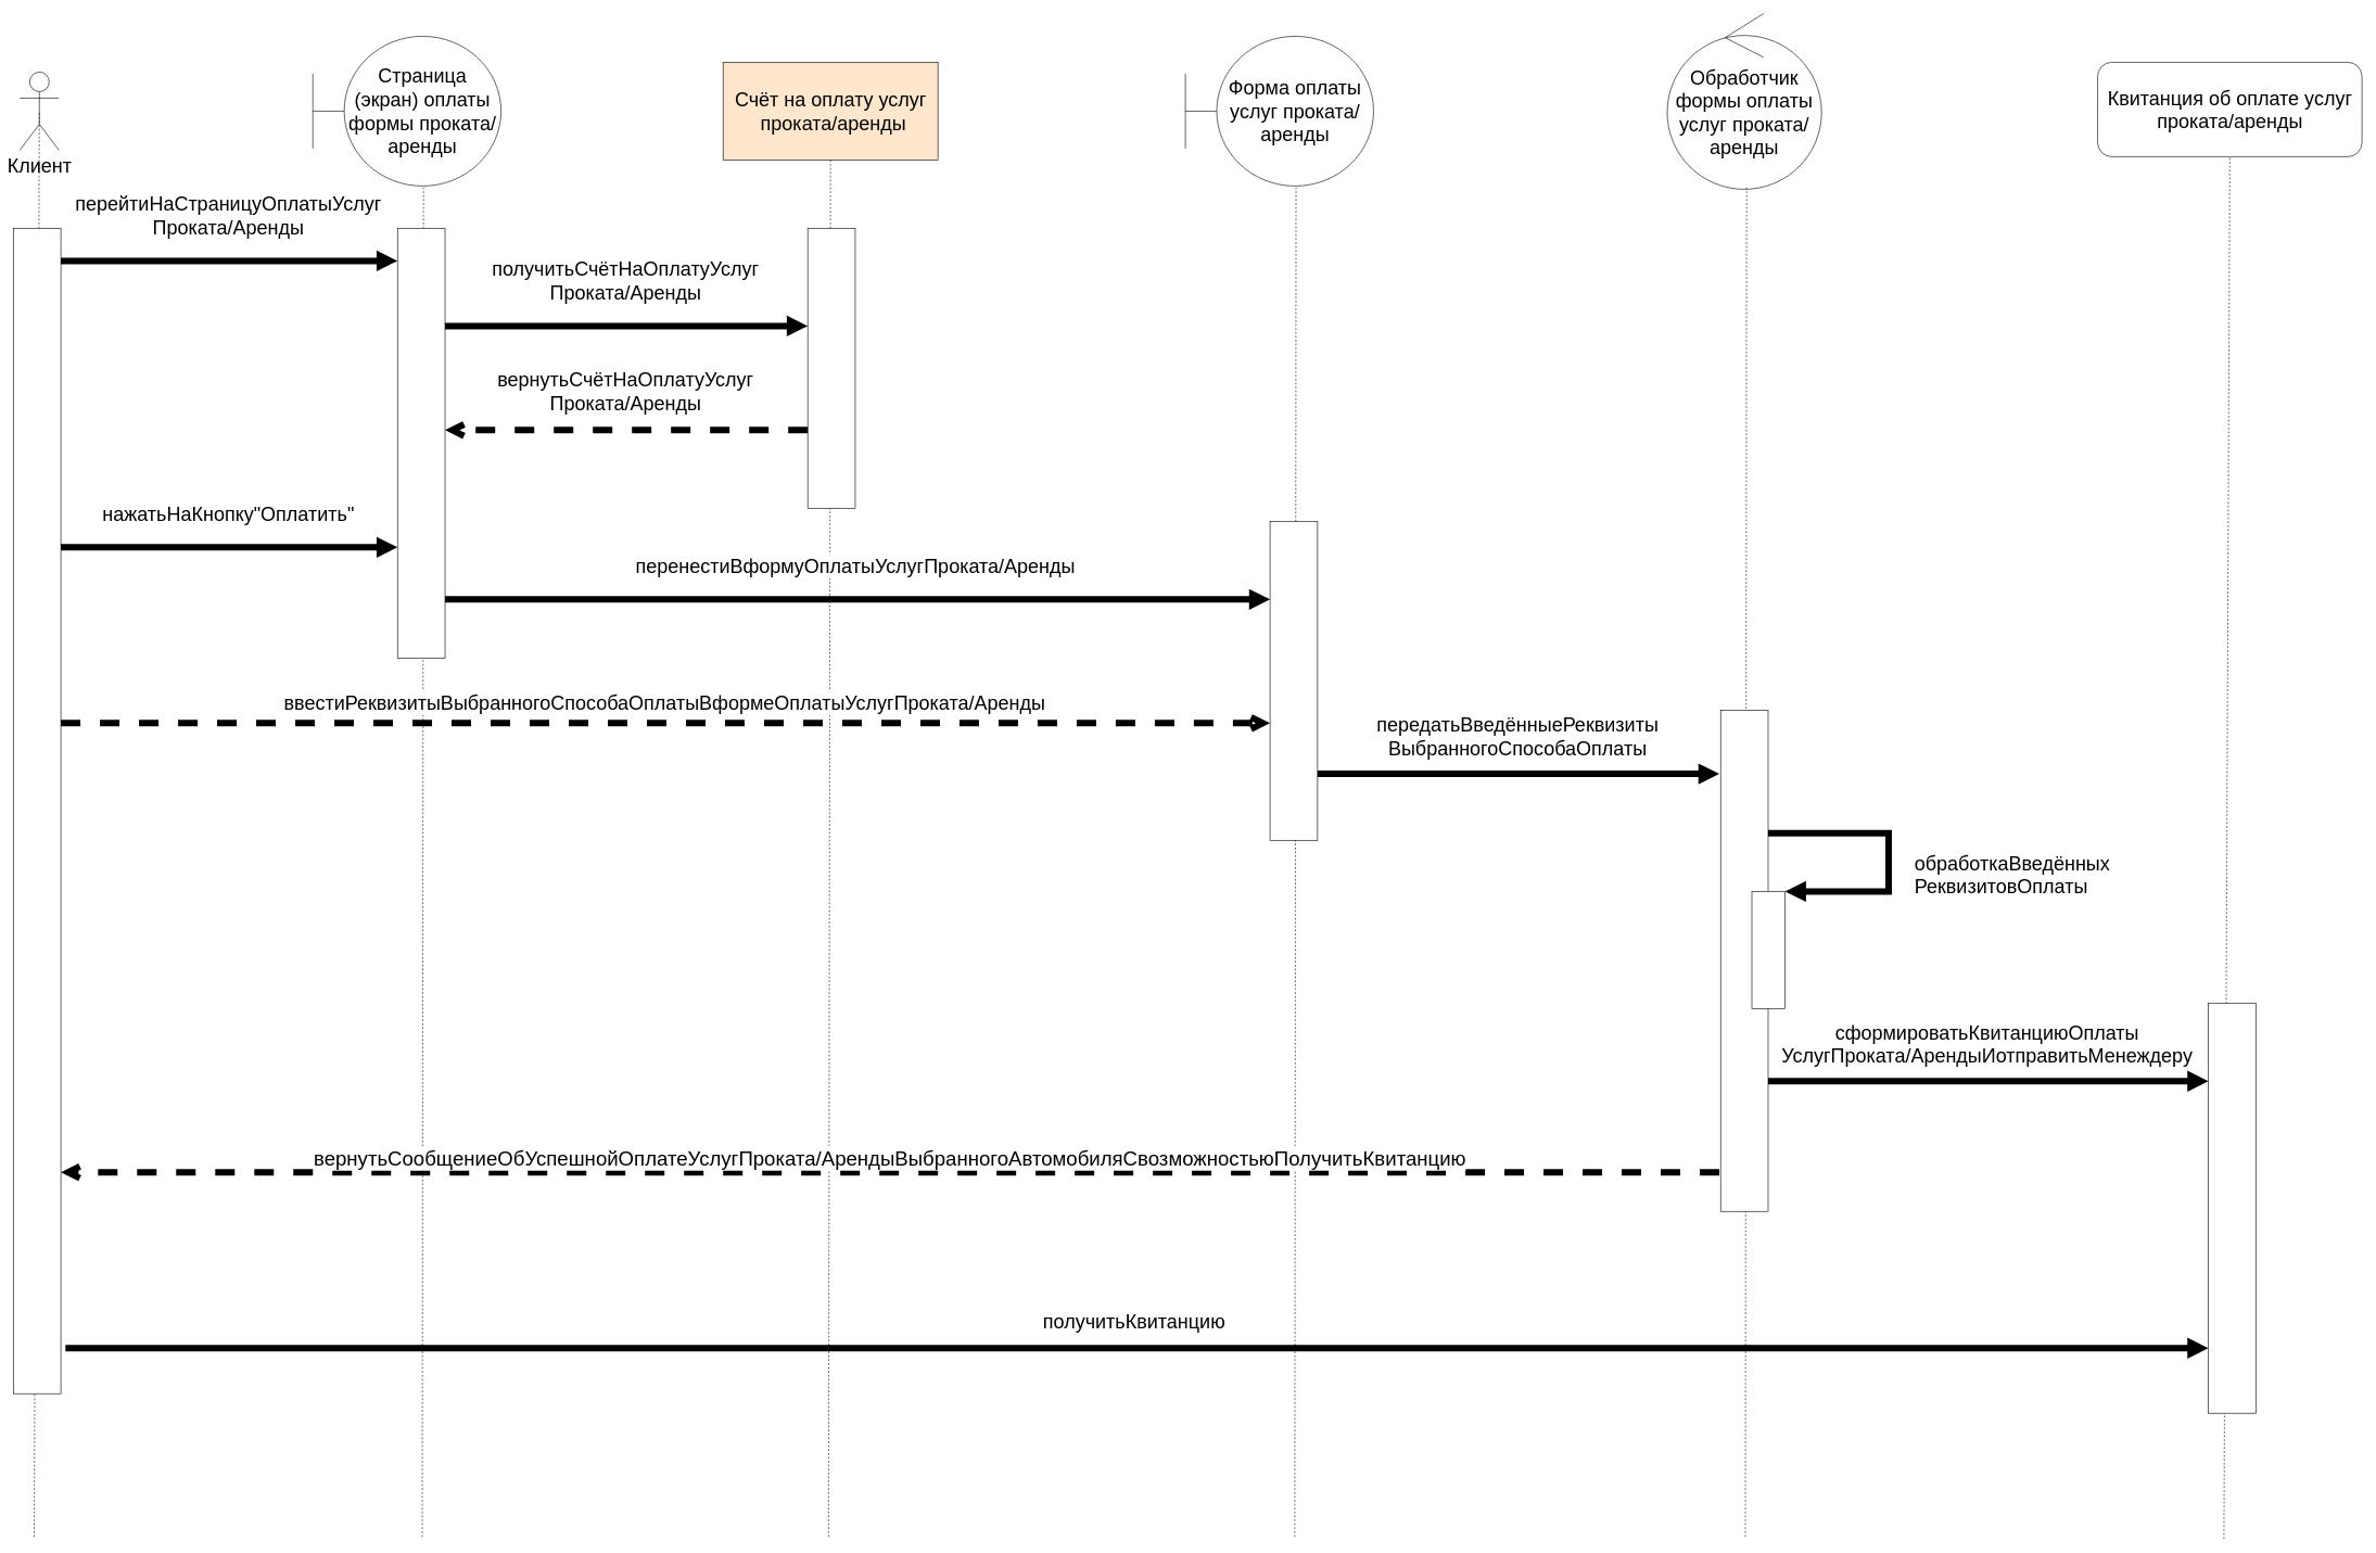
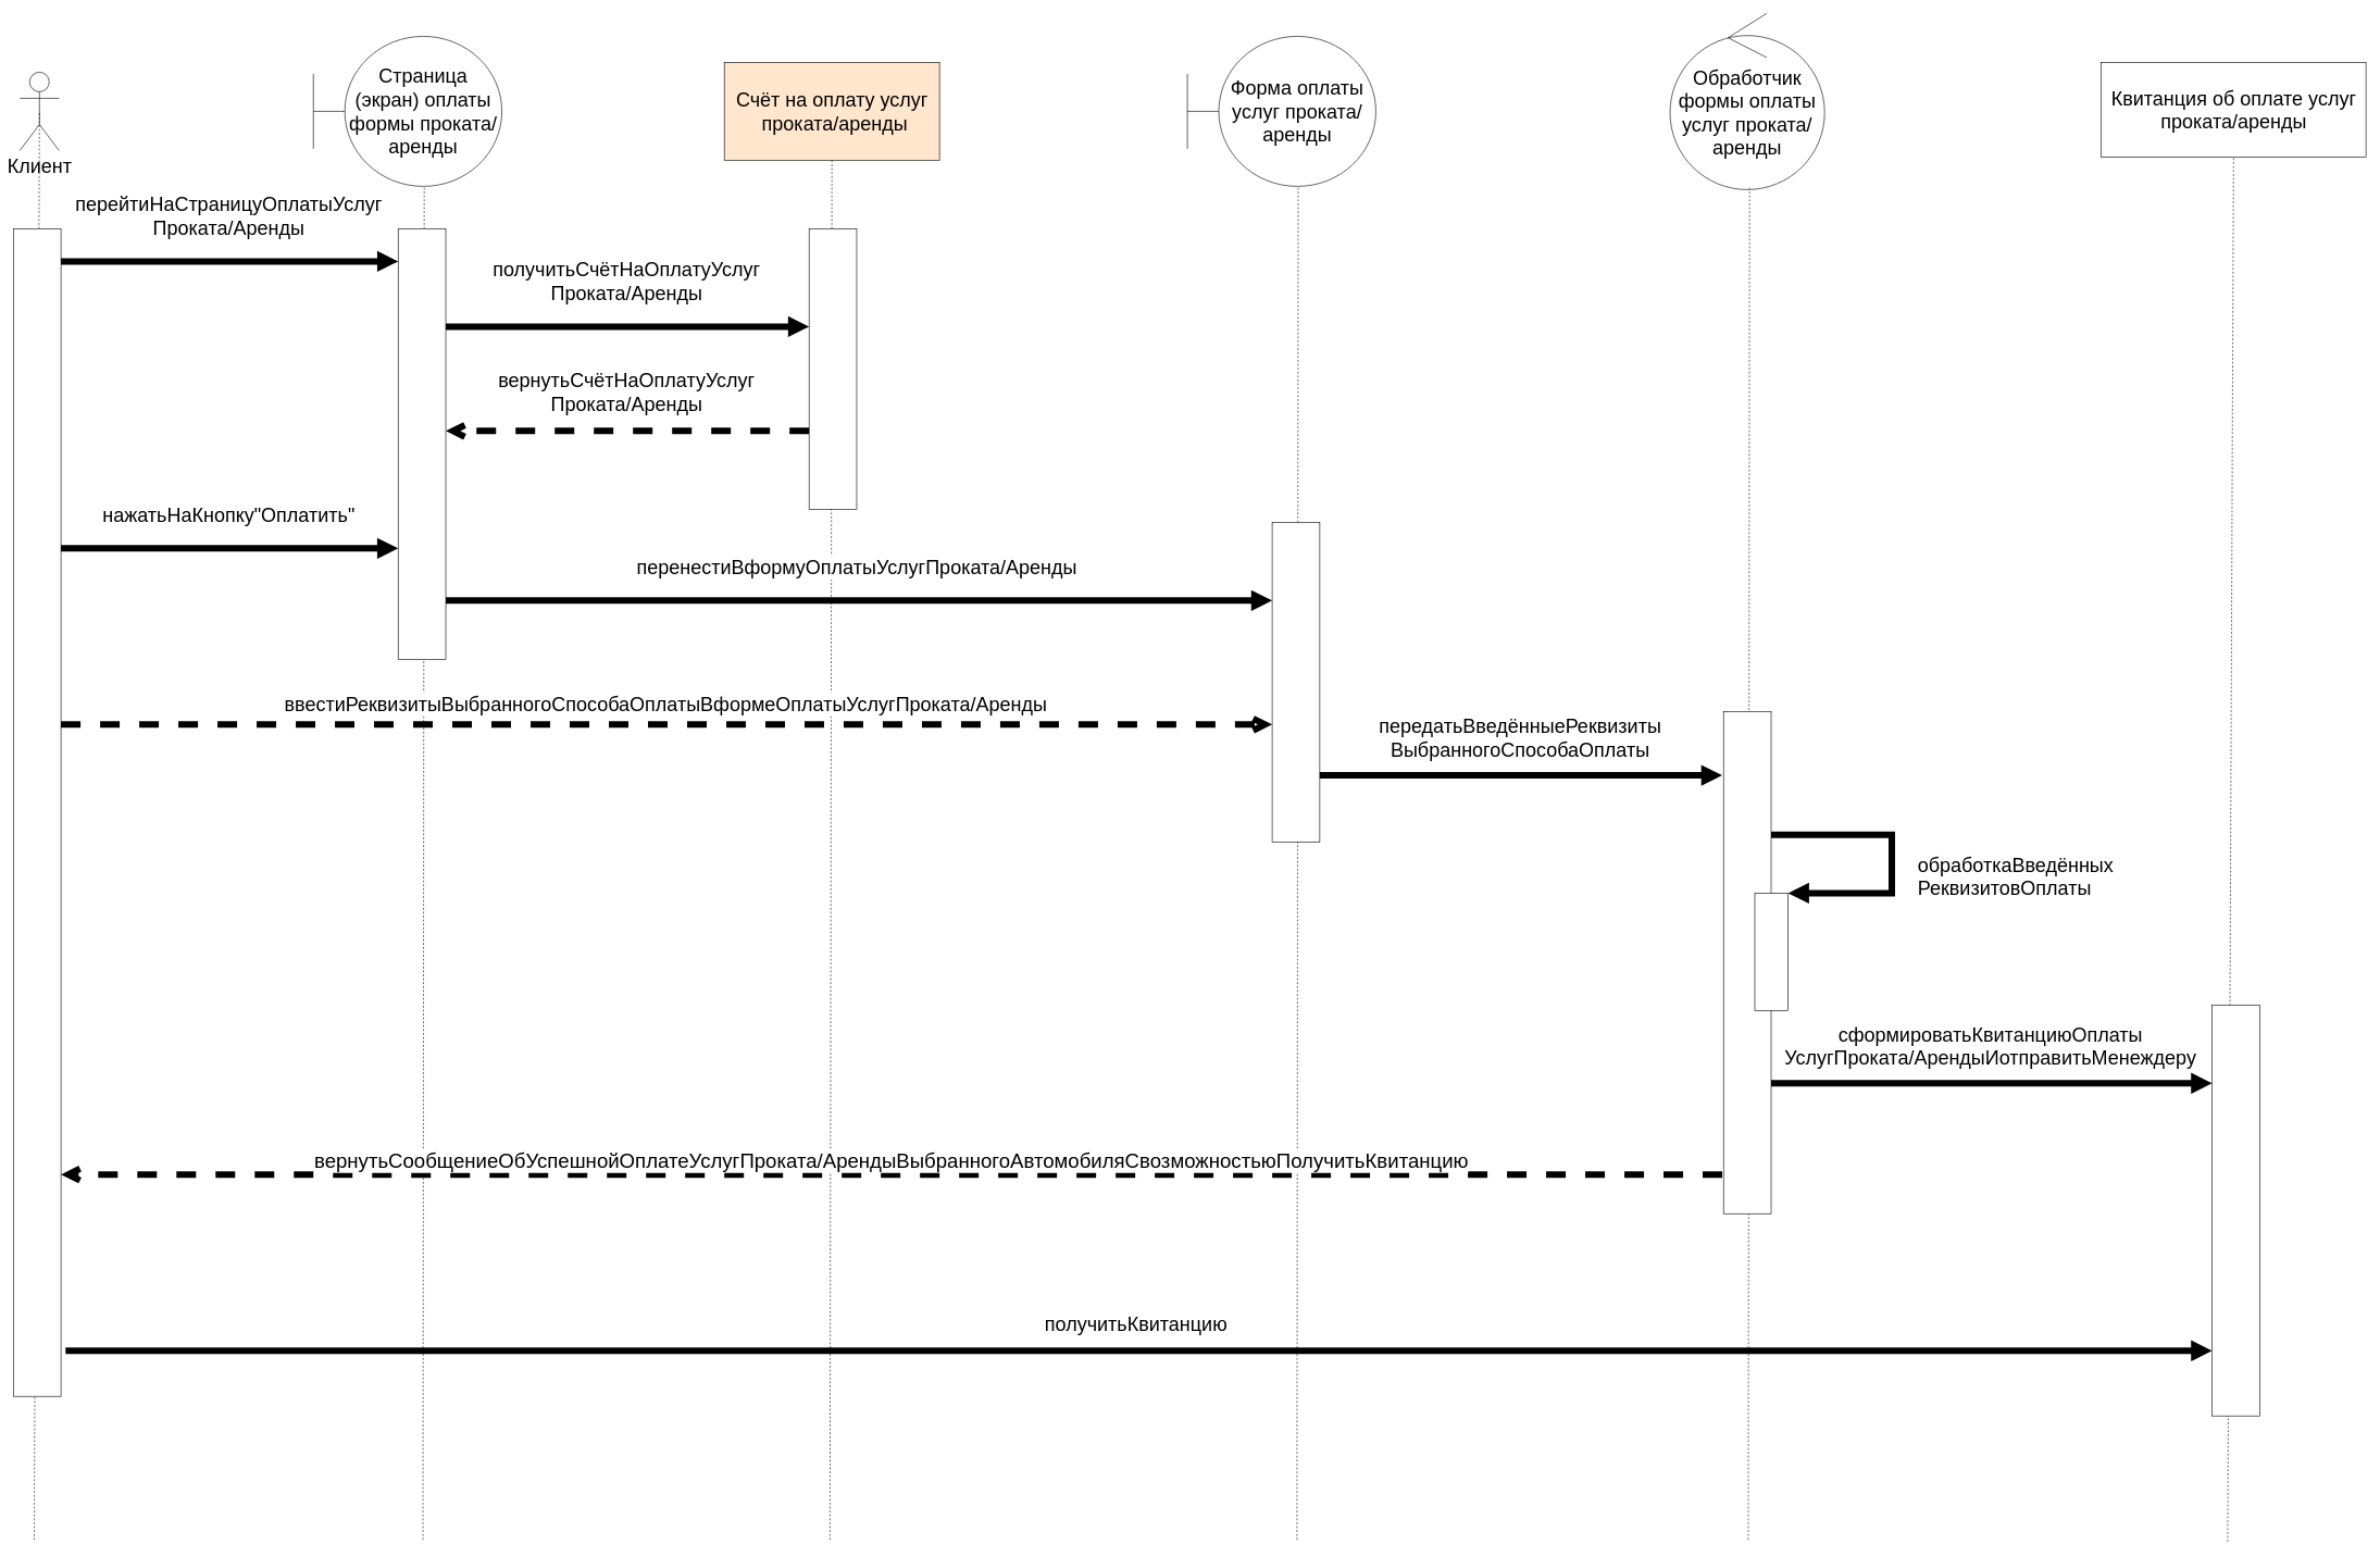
- <mxCell id="6" value="&lt;span style=&quot;font-size: 30px&quot;&gt;Квитанция об оплате услуг &lt;br&gt;проката/аренды&lt;/span&gt;" style="html=1;rounded=1;" vertex="1" parent="1"><mxGeometry x="3221" y="95" width="406" height="145" as="geometry" /></mxCell>
+ <mxCell id="6" value="&lt;span style=&quot;font-size: 30px&quot;&gt;Квитанция об оплате услуг &lt;br&gt;проката/аренды&lt;/span&gt;" style="html=1;" vertex="1" parent="1"><mxGeometry x="3221" y="95" width="406" height="145" as="geometry" /></mxCell>
